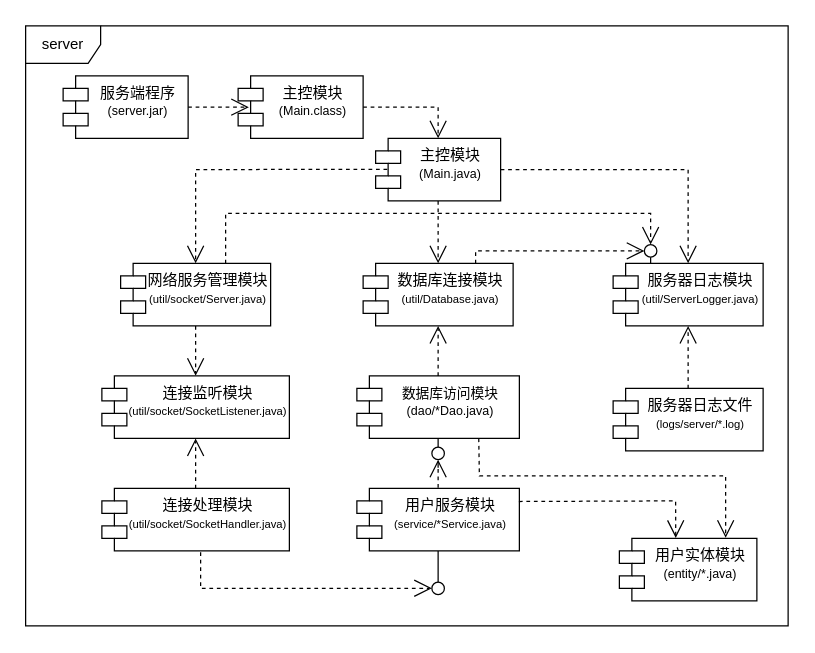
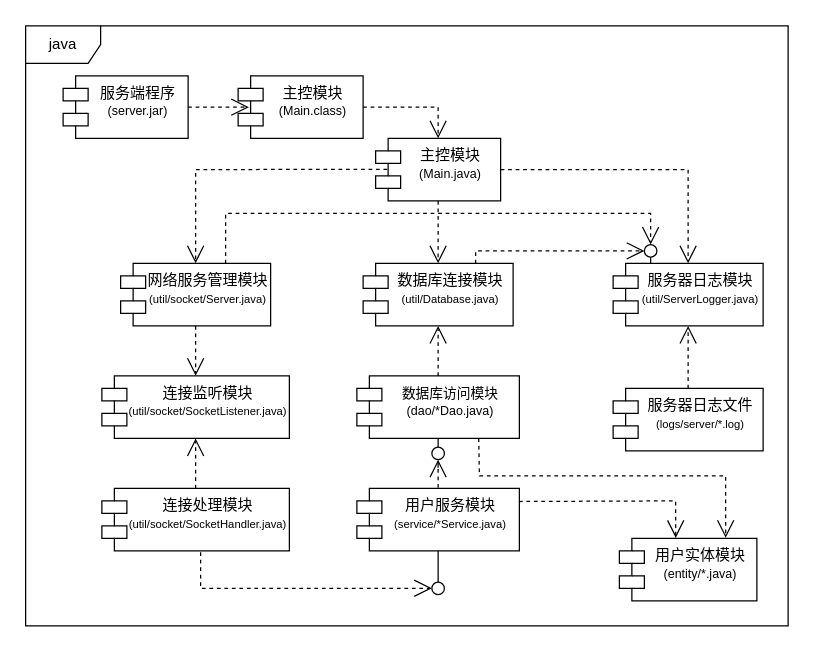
- <mxCell id="33" value="server" style="shape=umlFrame;whiteSpace=wrap;html=1;pointerEvents=0;" vertex="1" parent="1"><mxGeometry x="20" y="20" width="610" height="480" as="geometry" /></mxCell>
+ <mxCell id="33" value="java" style="shape=umlFrame;whiteSpace=wrap;html=1;pointerEvents=0;" vertex="1" parent="1"><mxGeometry x="20" y="20" width="610" height="480" as="geometry" /></mxCell>
